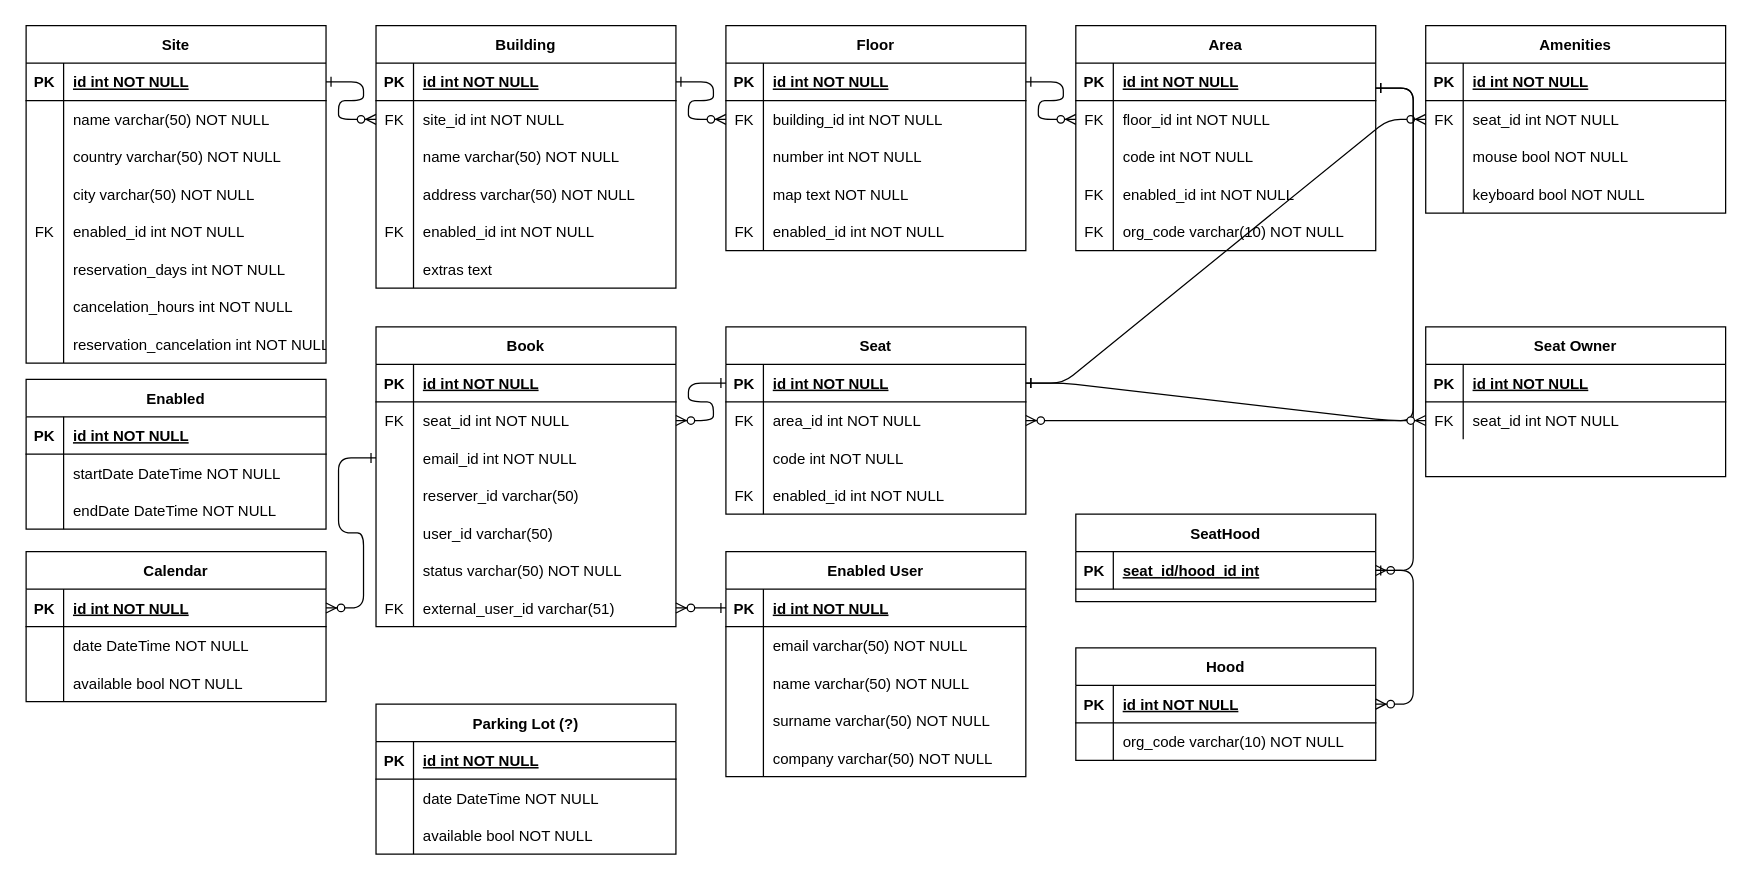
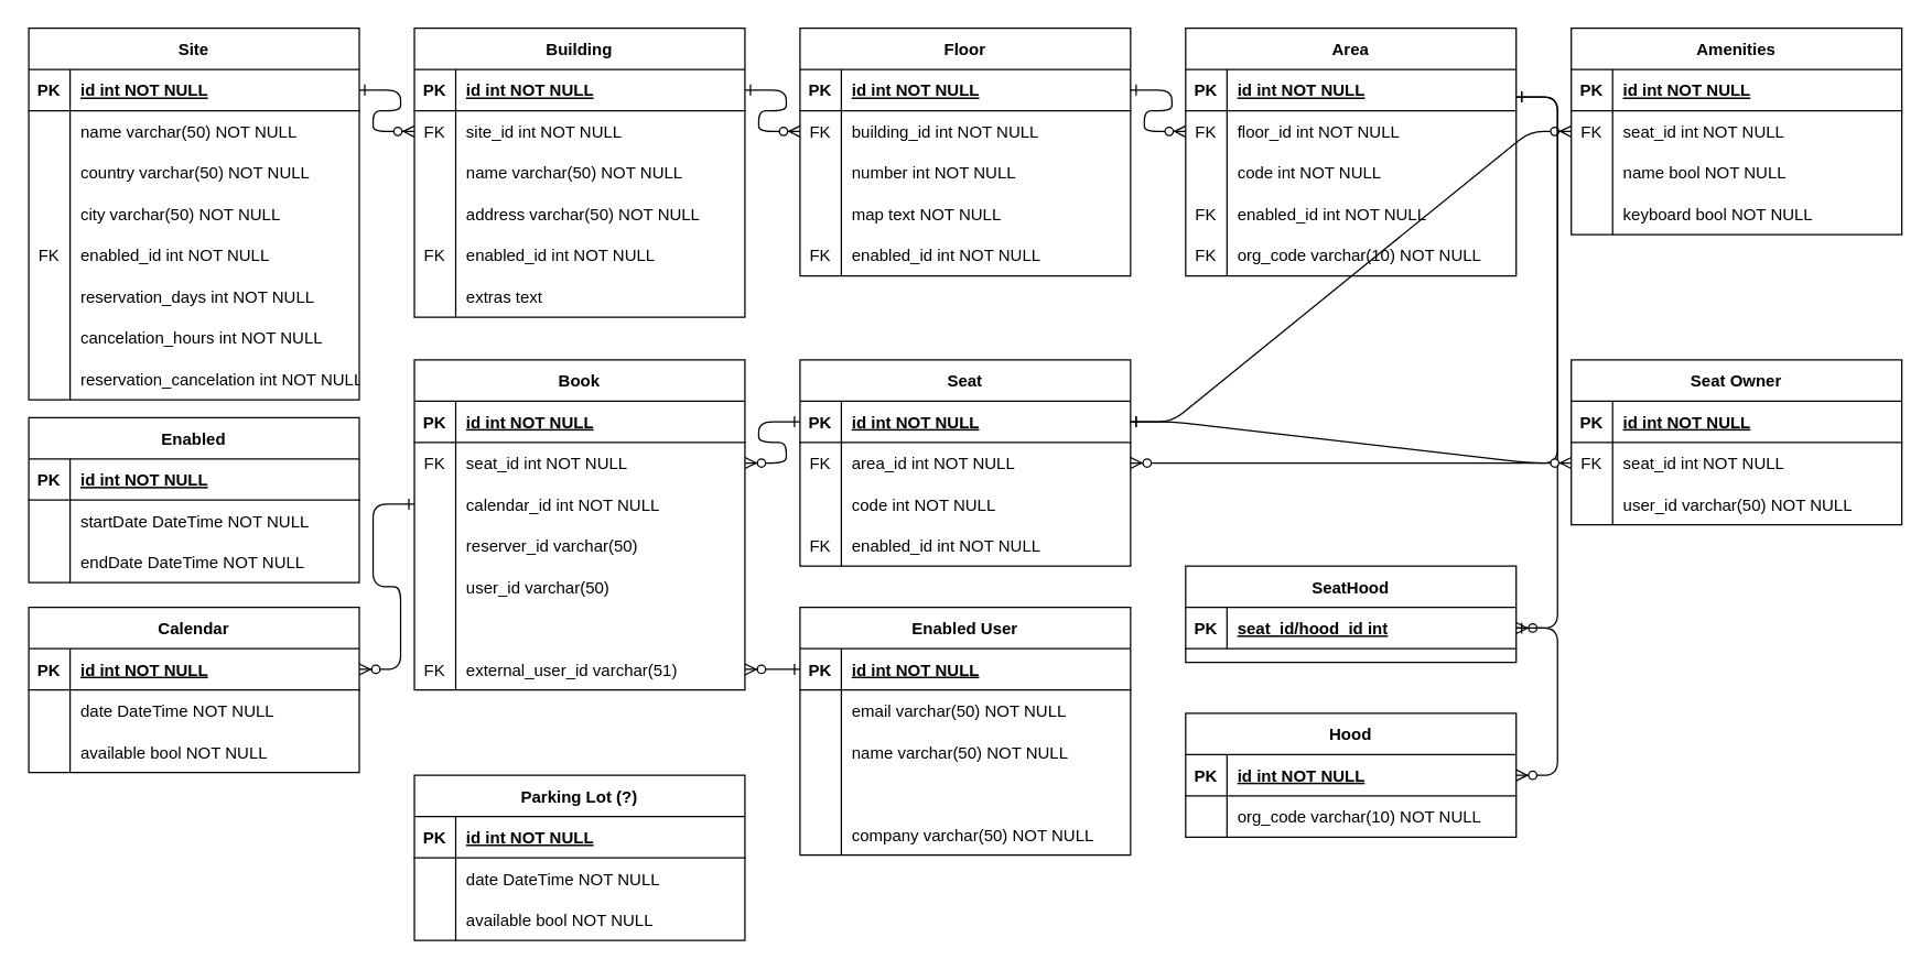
- <mxCell id="90" value="mouse bool NOT NULL" style="shape=partialRectangle;overflow=hidden;connectable=0;fillColor=none;top=0;left=0;bottom=0;right=0;align=left;spacingLeft=6;" vertex="1" parent="88"><mxGeometry x="30" width="210" height="30" as="geometry" /></mxCell>
+ <mxCell id="90" value="name bool NOT NULL" style="shape=partialRectangle;overflow=hidden;connectable=0;fillColor=none;top=0;left=0;bottom=0;right=0;align=left;spacingLeft=6;" vertex="1" parent="88"><mxGeometry x="30" width="210" height="30" as="geometry" /></mxCell>
+ <mxCell id="202" value="user_id varchar(50) NOT NULL" style="shape=partialRectangle;overflow=hidden;connectable=0;fillColor=none;top=0;left=0;bottom=0;right=0;align=left;spacingLeft=6;" vertex="1" parent="200"><mxGeometry x="30" width="210" height="30" as="geometry" /></mxCell>
- <mxCell id="127" value="email_id int NOT NULL" style="shape=partialRectangle;overflow=hidden;connectable=0;fillColor=none;top=0;left=0;bottom=0;right=0;align=left;spacingLeft=6;" vertex="1" parent="125"><mxGeometry x="30" width="210" height="30" as="geometry" /></mxCell>
+ <mxCell id="127" value="calendar_id int NOT NULL" style="shape=partialRectangle;overflow=hidden;connectable=0;fillColor=none;top=0;left=0;bottom=0;right=0;align=left;spacingLeft=6;" vertex="1" parent="125"><mxGeometry x="30" width="210" height="30" as="geometry" /></mxCell>
- <mxCell id="136" value="status varchar(50) NOT NULL" style="shape=partialRectangle;overflow=hidden;connectable=0;fillColor=none;top=0;left=0;bottom=0;right=0;align=left;spacingLeft=6;" vertex="1" parent="134"><mxGeometry x="30" width="210" height="30" as="geometry" /></mxCell>
- <mxCell id="188" value="surname varchar(50) NOT NULL" style="shape=partialRectangle;overflow=hidden;connectable=0;fillColor=none;top=0;left=0;bottom=0;right=0;align=left;spacingLeft=6;" vertex="1" parent="186"><mxGeometry x="30" width="210" height="30" as="geometry" /></mxCell>
